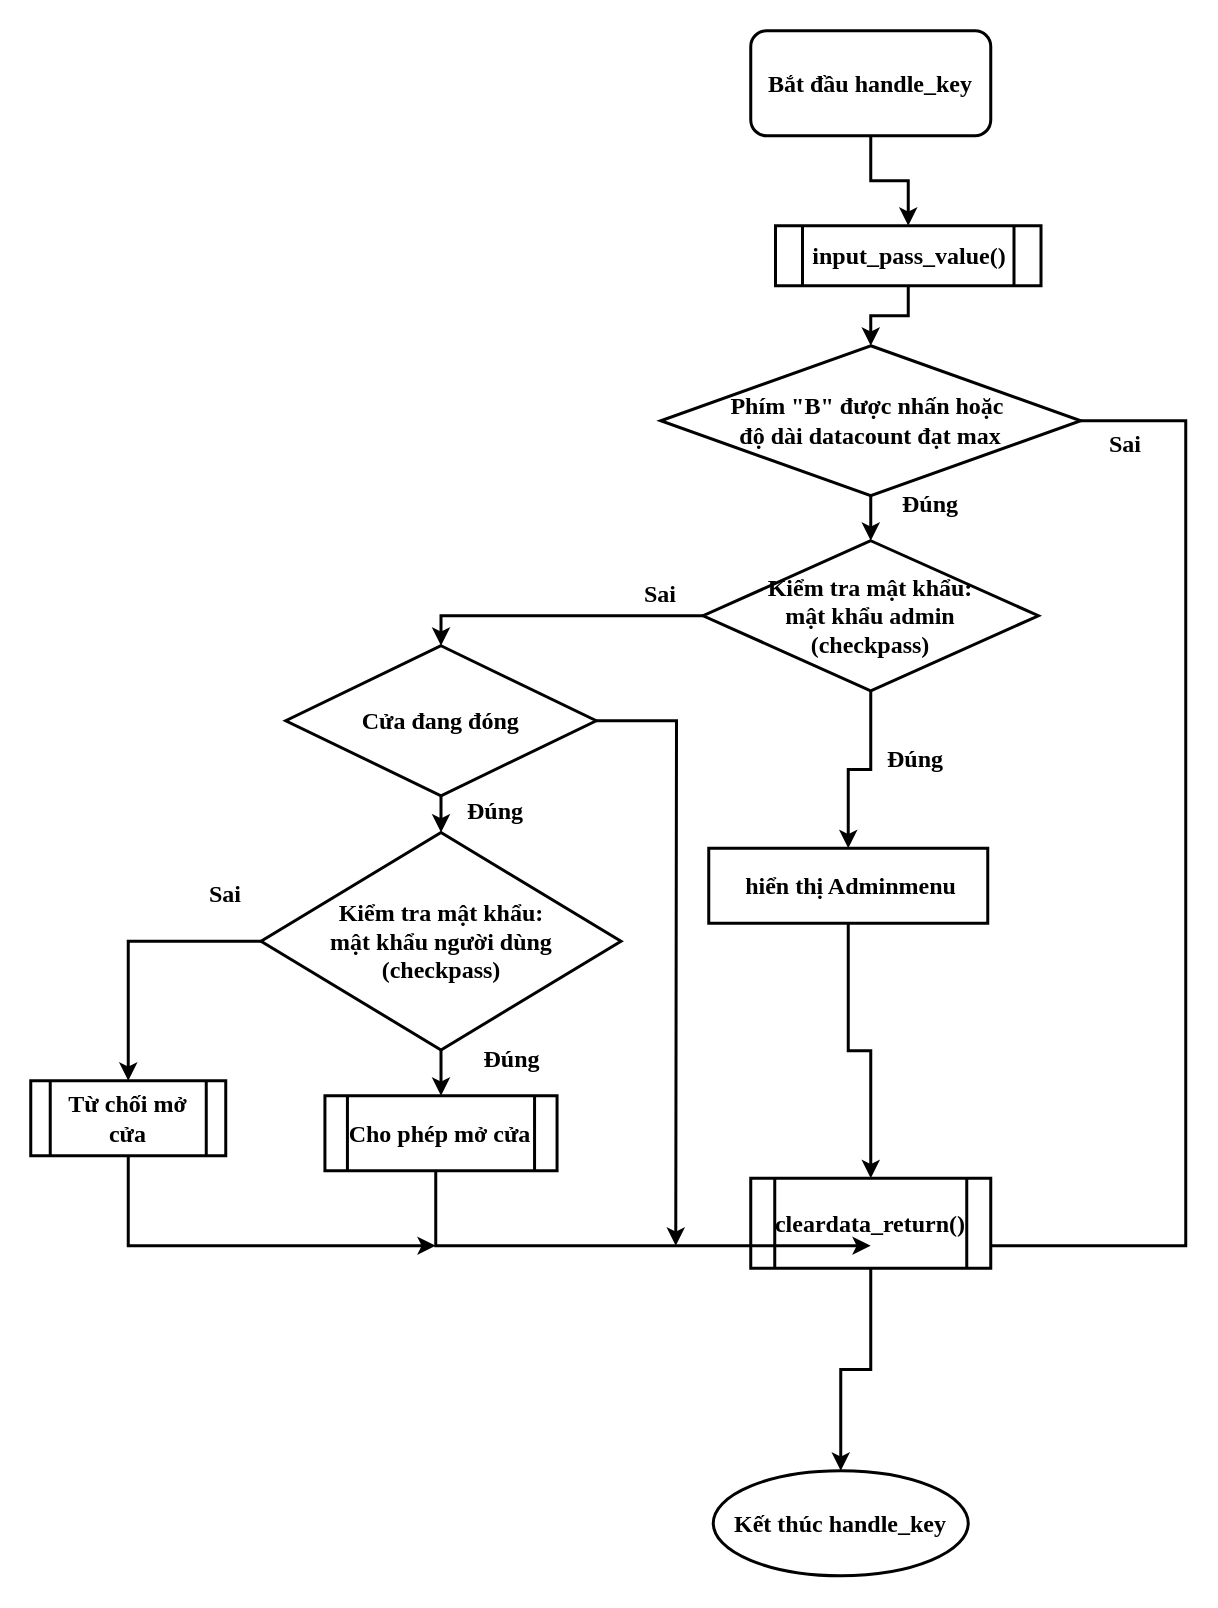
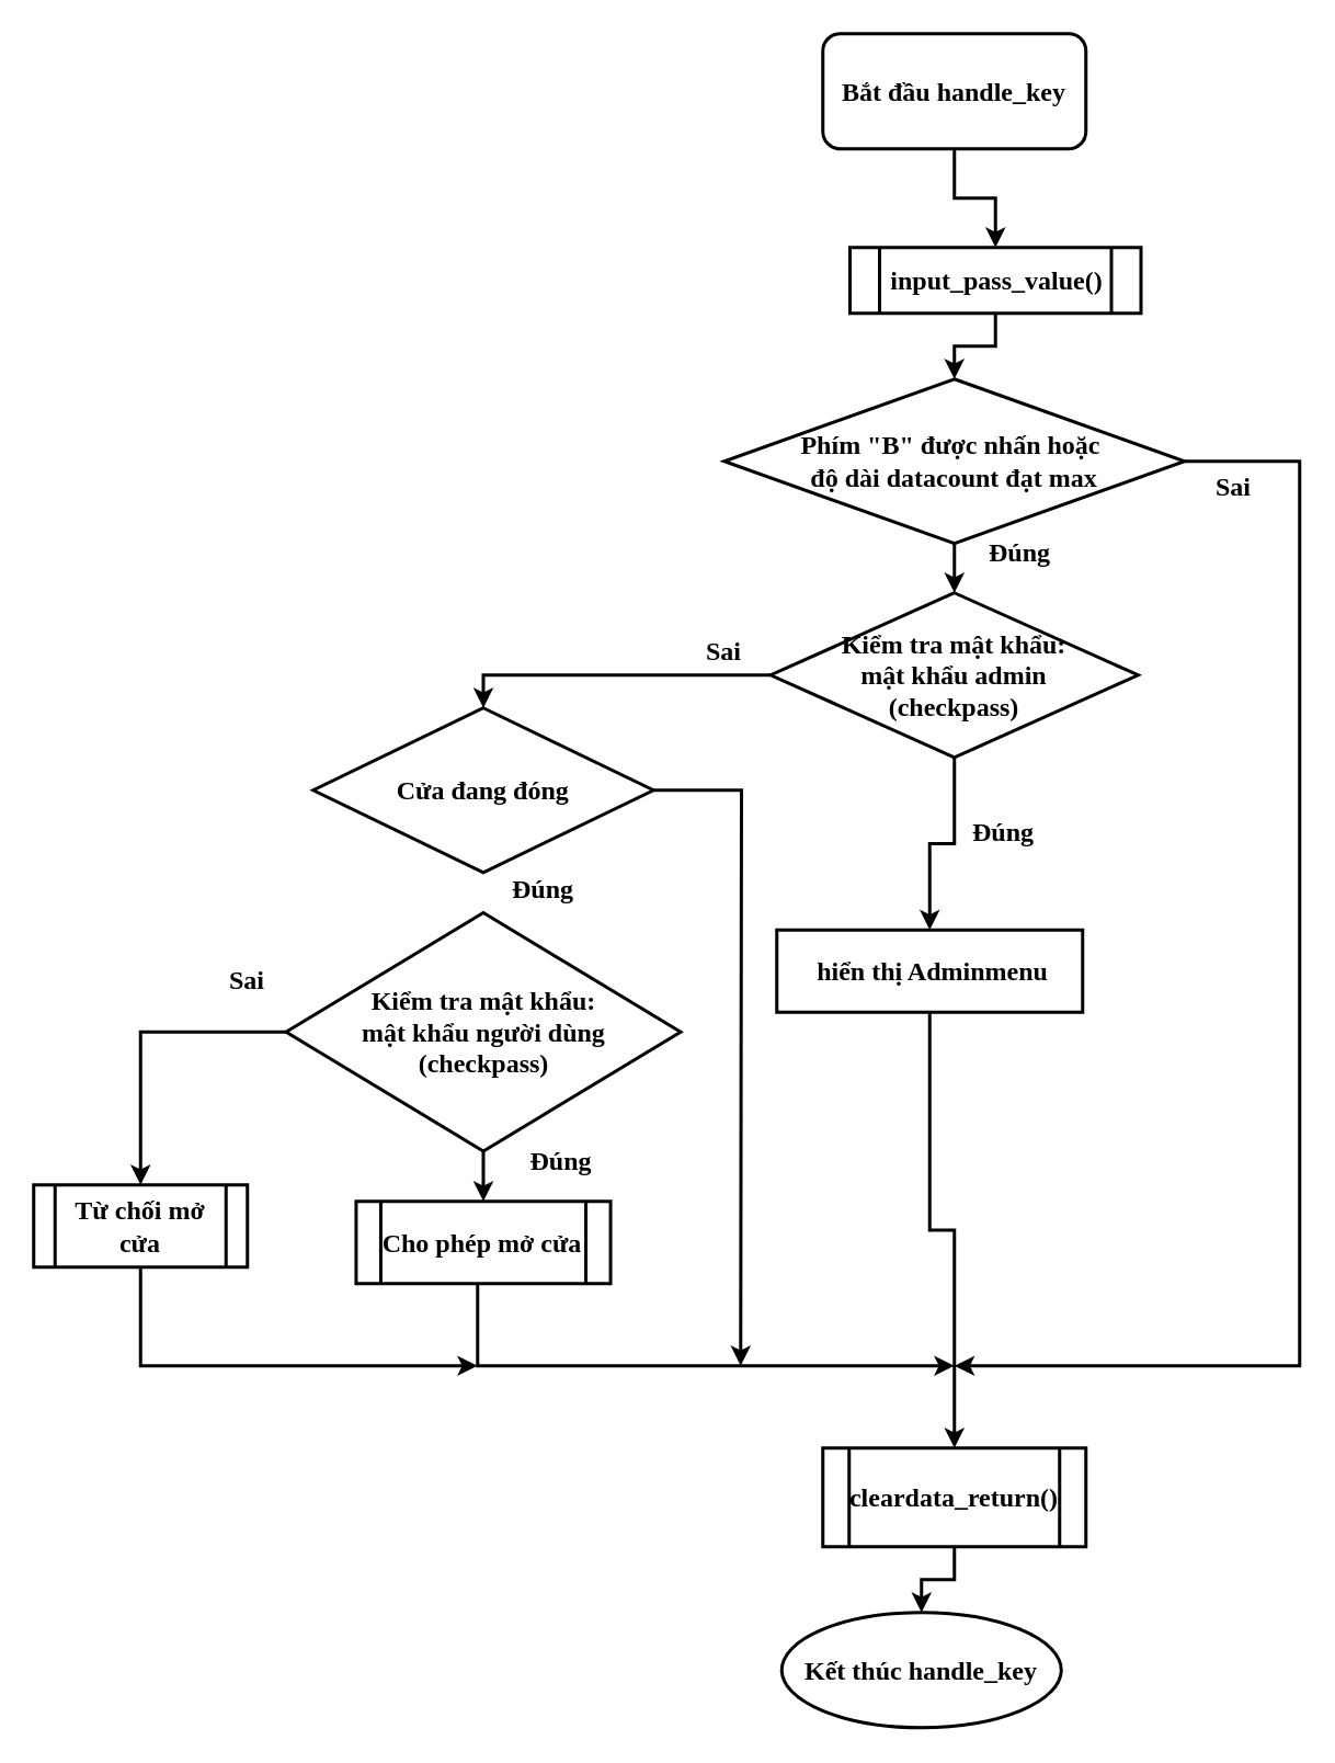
- <mxCell id="19" style="edgeStyle=orthogonalEdgeStyle;rounded=0;orthogonalLoop=1;jettySize=auto;html=1;exitX=0.5;exitY=1;exitDx=0;exitDy=0;entryX=0.5;entryY=0;entryDx=0;entryDy=0;strokeWidth=2;fontFamily=Times New Roman;fontSize=16;align=center;fontStyle=1" parent="1" source="21" target="18" edge="1"><mxGeometry relative="1" as="geometry" /></mxCell>
- <mxCell id="13" value="cleardata_return()" style="shape=process;whiteSpace=wrap;html=1;backgroundOutline=1;strokeWidth=2;fontFamily=Times New Roman;fontSize=16;align=center;fontStyle=1" parent="1" vertex="1"><mxGeometry x="500" y="785" width="160" height="60" as="geometry" /></mxCell>
+ <mxCell id="13" value="cleardata_return()" style="shape=process;whiteSpace=wrap;html=1;backgroundOutline=1;strokeWidth=2;fontFamily=Times New Roman;fontSize=16;align=center;fontStyle=1" parent="1" vertex="1"><mxGeometry x="500" y="880" width="160" height="60" as="geometry" /></mxCell>
